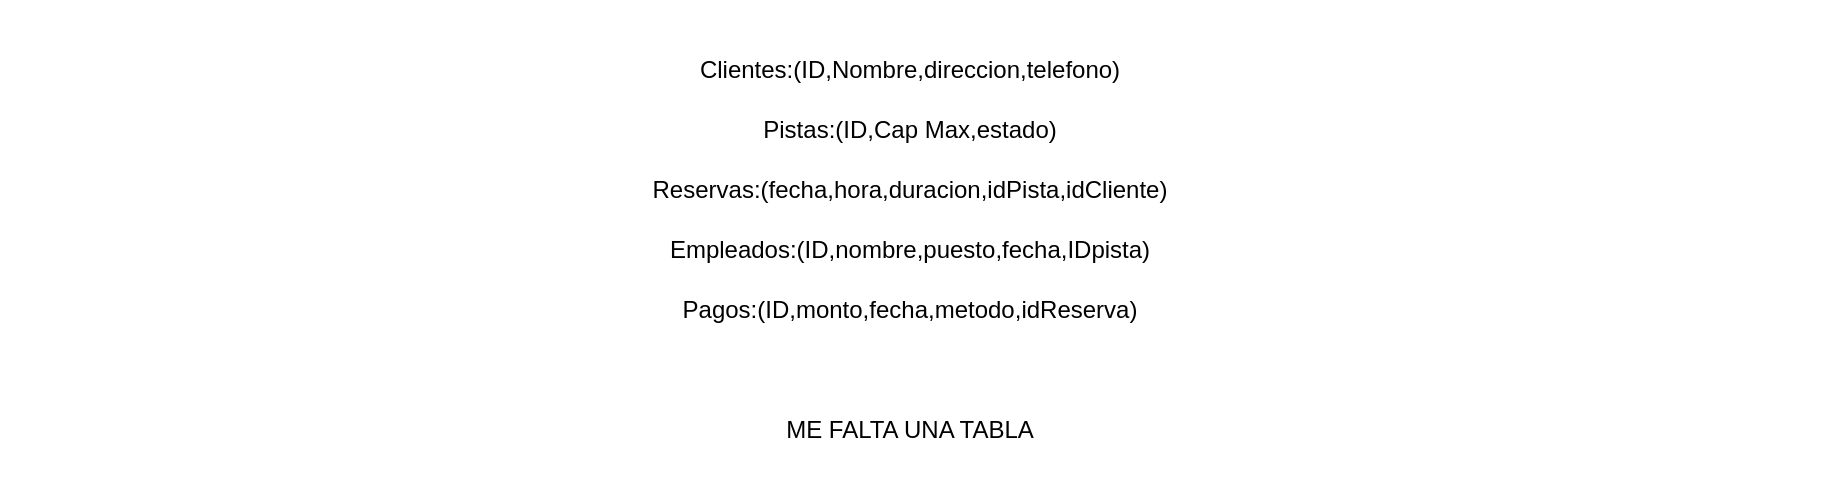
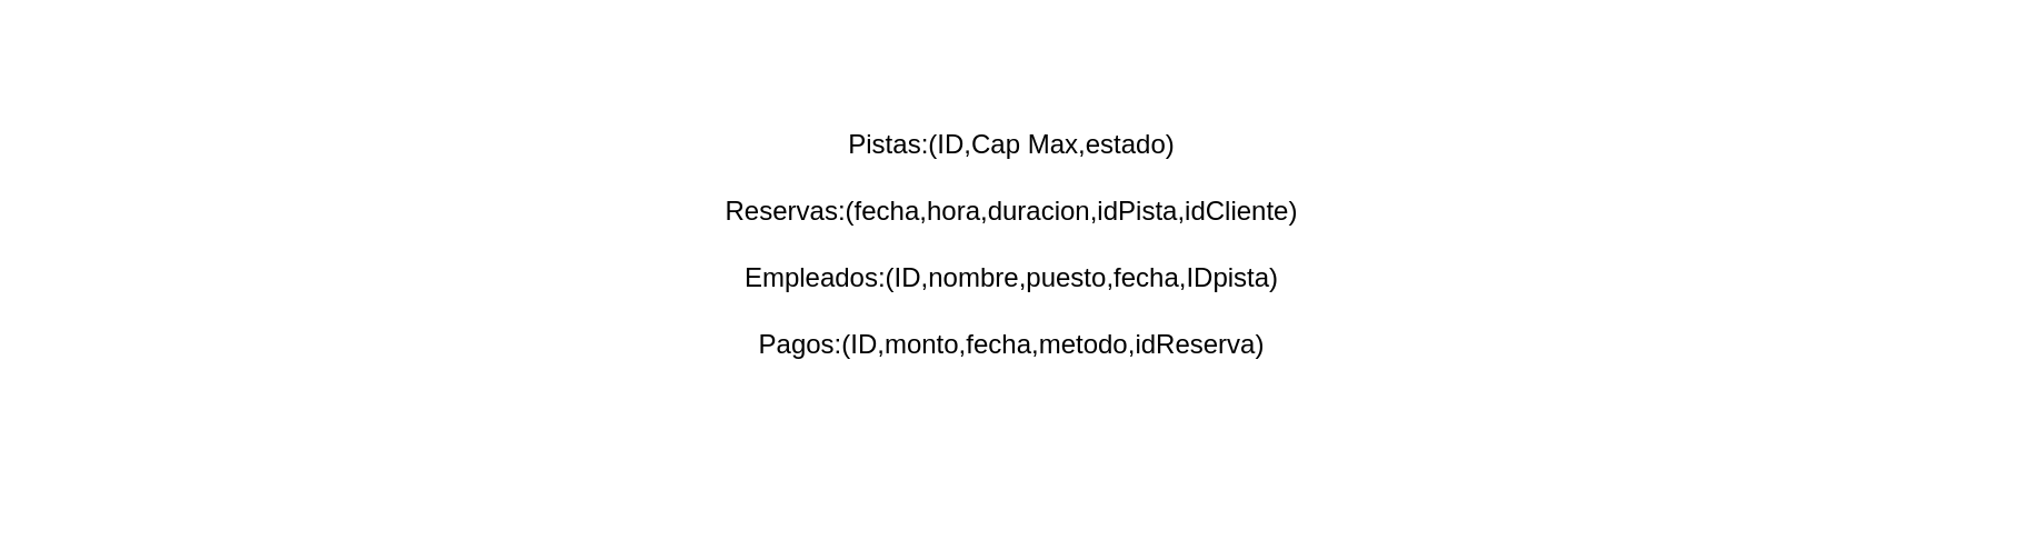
- <mxCell id="2" value="Clientes:(ID,Nombre,direccion,telefono)" style="text;html=1;align=center;verticalAlign=middle;whiteSpace=wrap;rounded=0;" vertex="1" parent="1"><mxGeometry x="20" y="20" width="870" height="30" as="geometry" /></mxCell>
- <mxCell id="7" value="ME FALTA UNA TABLA" style="text;html=1;align=center;verticalAlign=middle;whiteSpace=wrap;rounded=0;" vertex="1" parent="1"><mxGeometry x="20" y="200" width="870" height="30" as="geometry" /></mxCell>
